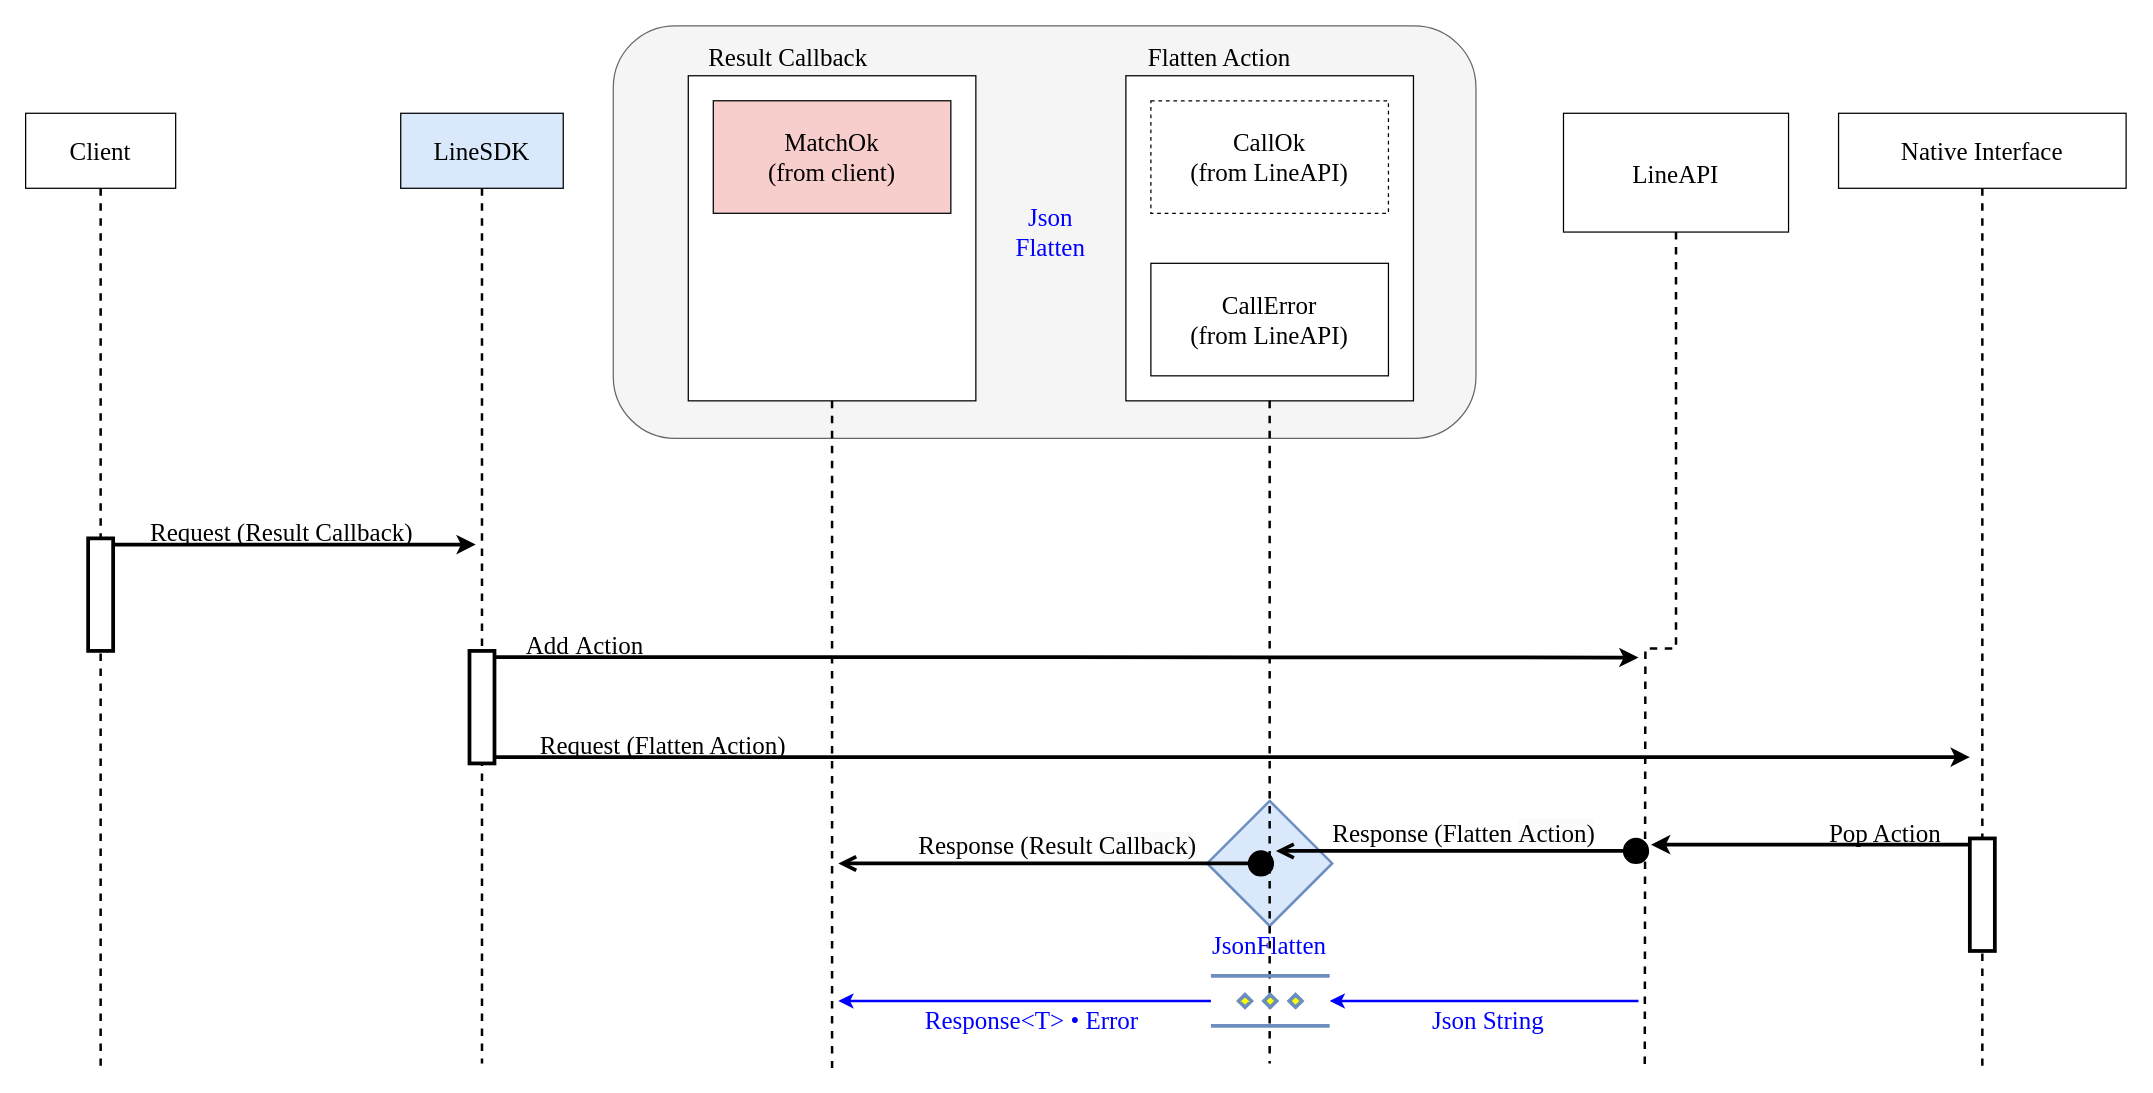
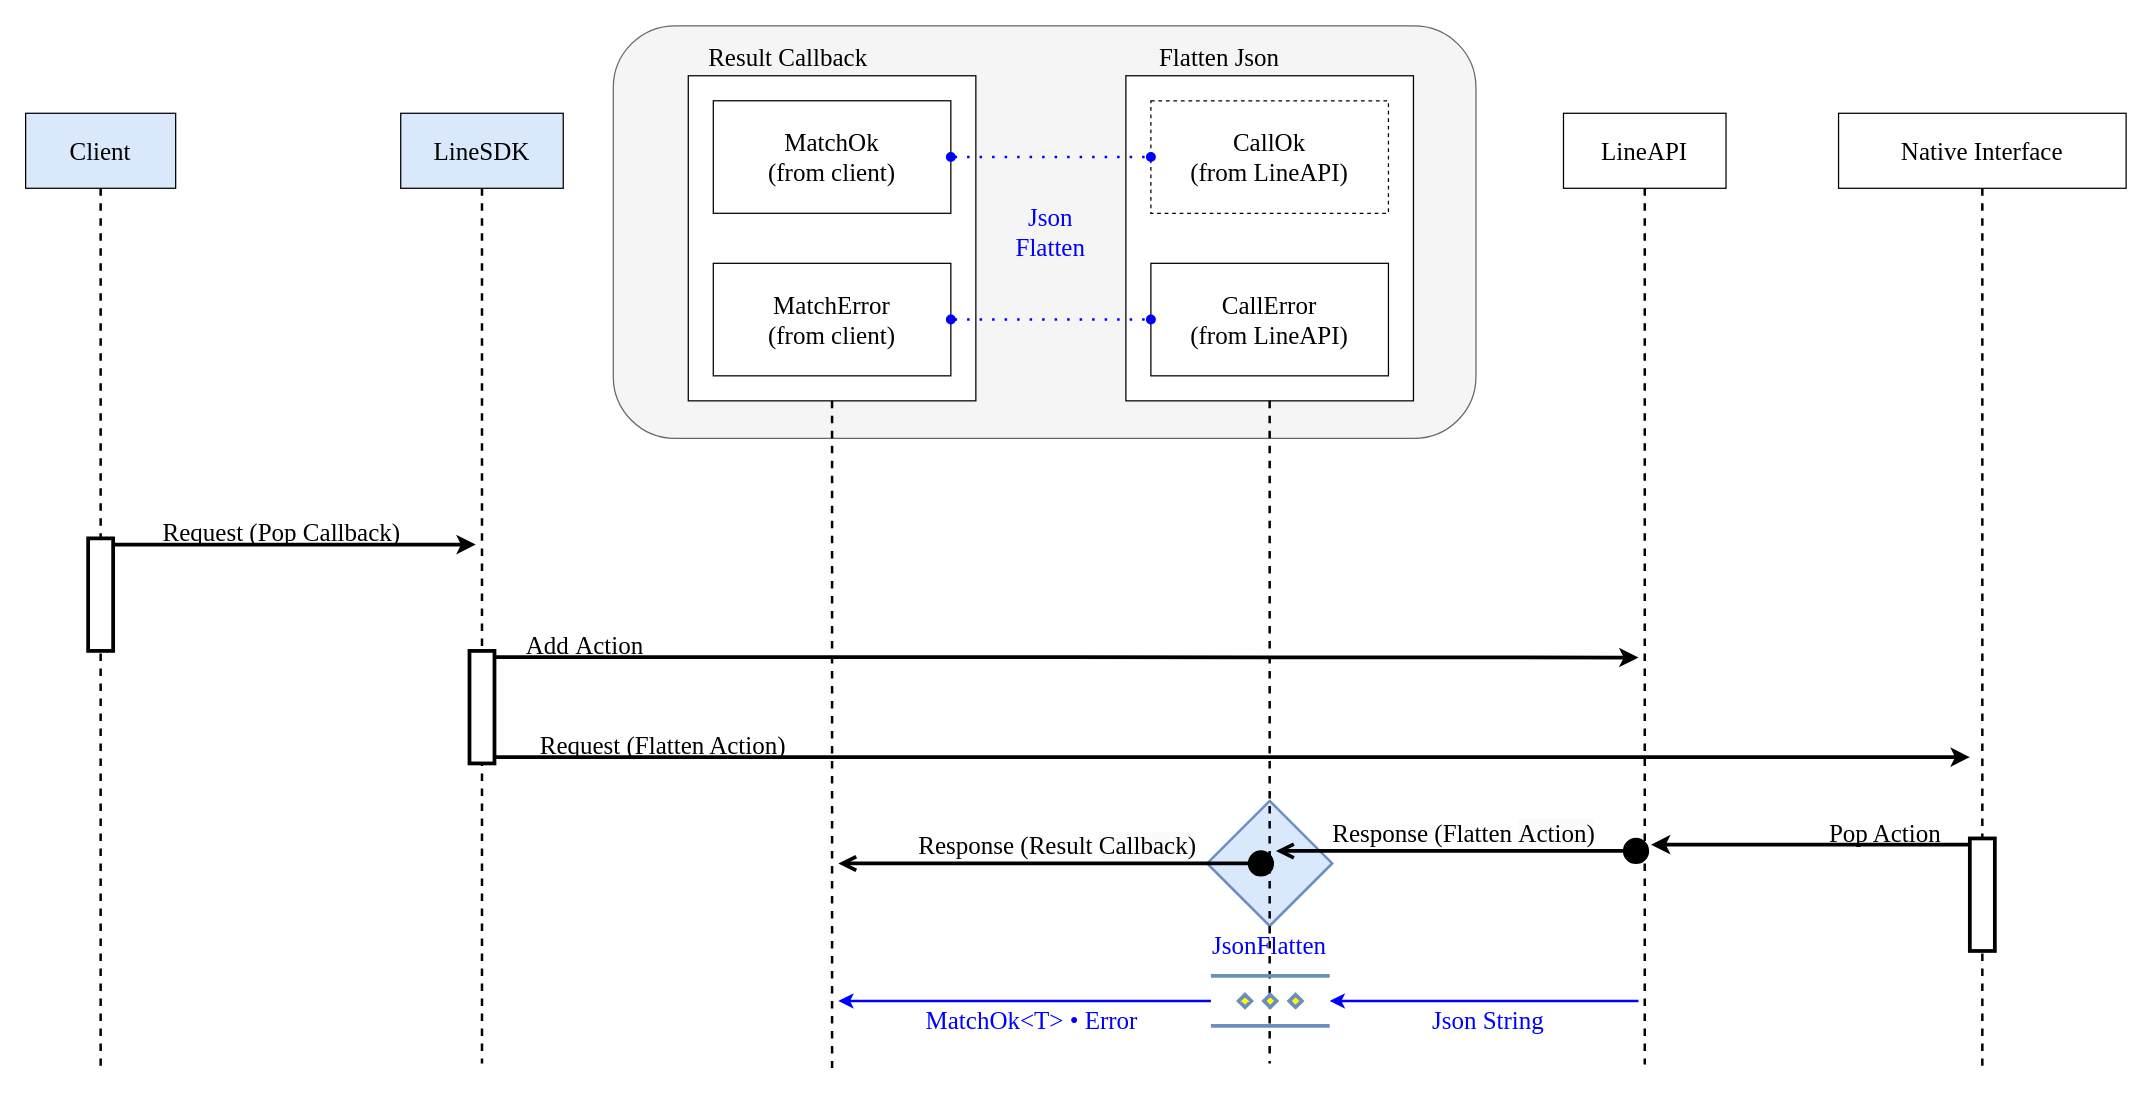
- <mxCell id="32" value="&lt;font face=&quot;Verdana&quot; style=&quot;font-size: 20px;&quot;&gt;Flatten Action&lt;/font&gt;" style="text;html=1;align=center;verticalAlign=middle;whiteSpace=wrap;rounded=0;" vertex="1" parent="1"><mxGeometry x="900" y="30" width="150" height="30" as="geometry" /></mxCell>
+ <mxCell id="32" value="&lt;font face=&quot;Verdana&quot; style=&quot;font-size: 20px;&quot;&gt;Flatten Json&lt;/font&gt;" style="text;html=1;align=center;verticalAlign=middle;whiteSpace=wrap;rounded=0;" vertex="1" parent="1"><mxGeometry x="900" y="30" width="150" height="30" as="geometry" /></mxCell>
- <mxCell id="5" value="&lt;font style=&quot;font-size: 20px;&quot;&gt;Client&lt;/font&gt;" style="rounded=0;whiteSpace=wrap;html=1;fontFamily=Verdana;" vertex="1" parent="1"><mxGeometry x="20" y="90" width="120" height="60" as="geometry" /></mxCell>
+ <mxCell id="5" value="&lt;font style=&quot;font-size: 20px;&quot;&gt;Client&lt;/font&gt;" style="rounded=0;whiteSpace=wrap;html=1;fontFamily=Verdana;fillColor=#dae8fc;" vertex="1" parent="1"><mxGeometry x="20" y="90" width="120" height="60" as="geometry" /></mxCell>
- <mxCell id="13" value="&lt;font style=&quot;font-size: 20px;&quot;&gt;MatchOk&lt;/font&gt;&lt;div&gt;&lt;font style=&quot;font-size: 20px;&quot;&gt;(from client)&lt;/font&gt;&lt;/div&gt;" style="rounded=0;whiteSpace=wrap;html=1;fontFamily=Verdana;fillColor=#f8cecc;" vertex="1" parent="10"><mxGeometry x="20" y="20" width="190" height="90" as="geometry" /></mxCell>
+ <mxCell id="13" value="&lt;font style=&quot;font-size: 20px;&quot;&gt;MatchOk&lt;/font&gt;&lt;div&gt;&lt;font style=&quot;font-size: 20px;&quot;&gt;(from client)&lt;/font&gt;&lt;/div&gt;" style="rounded=0;whiteSpace=wrap;html=1;fontFamily=Verdana;" vertex="1" parent="10"><mxGeometry x="20" y="20" width="190" height="90" as="geometry" /></mxCell>
+ <mxCell id="26" style="edgeStyle=orthogonalEdgeStyle;rounded=0;orthogonalLoop=1;jettySize=auto;html=1;exitX=1;exitY=0.5;exitDx=0;exitDy=0;entryX=0;entryY=0.5;entryDx=0;entryDy=0;startArrow=oval;startFill=1;endArrow=oval;endFill=1;strokeWidth=2;dashed=1;dashPattern=1 4;strokeColor=#0000FF;" edge="1" parent="1" source="13" target="17"><mxGeometry relative="1" as="geometry" /></mxCell>
- <mxCell id="9" value="&lt;font style=&quot;font-size: 20px;&quot;&gt;Line&lt;/font&gt;&lt;span style=&quot;font-size: 20px;&quot;&gt;API&lt;/span&gt;" style="rounded=0;whiteSpace=wrap;html=1;fontFamily=Verdana;" vertex="1" parent="1"><mxGeometry x="1250" y="90" width="180" height="95" as="geometry" /></mxCell>
+ <mxCell id="9" value="&lt;font style=&quot;font-size: 20px;&quot;&gt;Line&lt;/font&gt;&lt;span style=&quot;font-size: 20px;&quot;&gt;API&lt;/span&gt;" style="rounded=0;whiteSpace=wrap;html=1;fontFamily=Verdana;" vertex="1" parent="1"><mxGeometry x="1250" y="90" width="130" height="60" as="geometry" /></mxCell>
+ <mxCell id="14" value="&lt;font style=&quot;font-size: 20px;&quot;&gt;MatchError&lt;/font&gt;&lt;div&gt;&lt;font style=&quot;font-size: 20px;&quot;&gt;(from client)&lt;/font&gt;&lt;/div&gt;" style="rounded=0;whiteSpace=wrap;html=1;fontFamily=Verdana;" vertex="1" parent="10"><mxGeometry x="20" y="150" width="190" height="90" as="geometry" /></mxCell>
+ <mxCell id="27" style="edgeStyle=orthogonalEdgeStyle;rounded=0;orthogonalLoop=1;jettySize=auto;html=1;exitX=1;exitY=0.5;exitDx=0;exitDy=0;entryX=0;entryY=0.5;entryDx=0;entryDy=0;strokeWidth=2;endArrow=oval;endFill=1;startArrow=oval;startFill=1;dashed=1;dashPattern=1 4;strokeColor=#0000FF;" edge="1" parent="1" source="14" target="18"><mxGeometry relative="1" as="geometry" /></mxCell>
- <mxCell id="25" value="&lt;font face=&quot;Verdana&quot; style=&quot;font-size: 20px;&quot;&gt;Request (Result Callback)&lt;/font&gt;" style="text;html=1;align=center;verticalAlign=middle;whiteSpace=wrap;rounded=0;" vertex="1" parent="1"><mxGeometry x="90" y="410" width="270" height="30" as="geometry" /></mxCell>
+ <mxCell id="25" value="&lt;font face=&quot;Verdana&quot; style=&quot;font-size: 20px;&quot;&gt;Request (Pop Callback)&lt;/font&gt;" style="text;html=1;align=center;verticalAlign=middle;whiteSpace=wrap;rounded=0;" vertex="1" parent="1"><mxGeometry x="90" y="410" width="270" height="30" as="geometry" /></mxCell>
- <mxCell id="44" value="&lt;span style=&quot;font-size: 20px;&quot;&gt;Response&amp;lt;T&amp;gt; •&amp;nbsp;Error&lt;/span&gt;" style="text;html=1;align=center;verticalAlign=middle;whiteSpace=wrap;rounded=0;fontFamily=Verdana;fontColor=#0000FF;" vertex="1" parent="1"><mxGeometry x="710" y="800" width="230" height="30" as="geometry" /></mxCell>
+ <mxCell id="44" value="&lt;span style=&quot;font-size: 20px;&quot;&gt;MatchOk&amp;lt;T&amp;gt; •&amp;nbsp;Error&lt;/span&gt;" style="text;html=1;align=center;verticalAlign=middle;whiteSpace=wrap;rounded=0;fontFamily=Verdana;fontColor=#0000FF;" vertex="1" parent="1"><mxGeometry x="710" y="800" width="230" height="30" as="geometry" /></mxCell>
